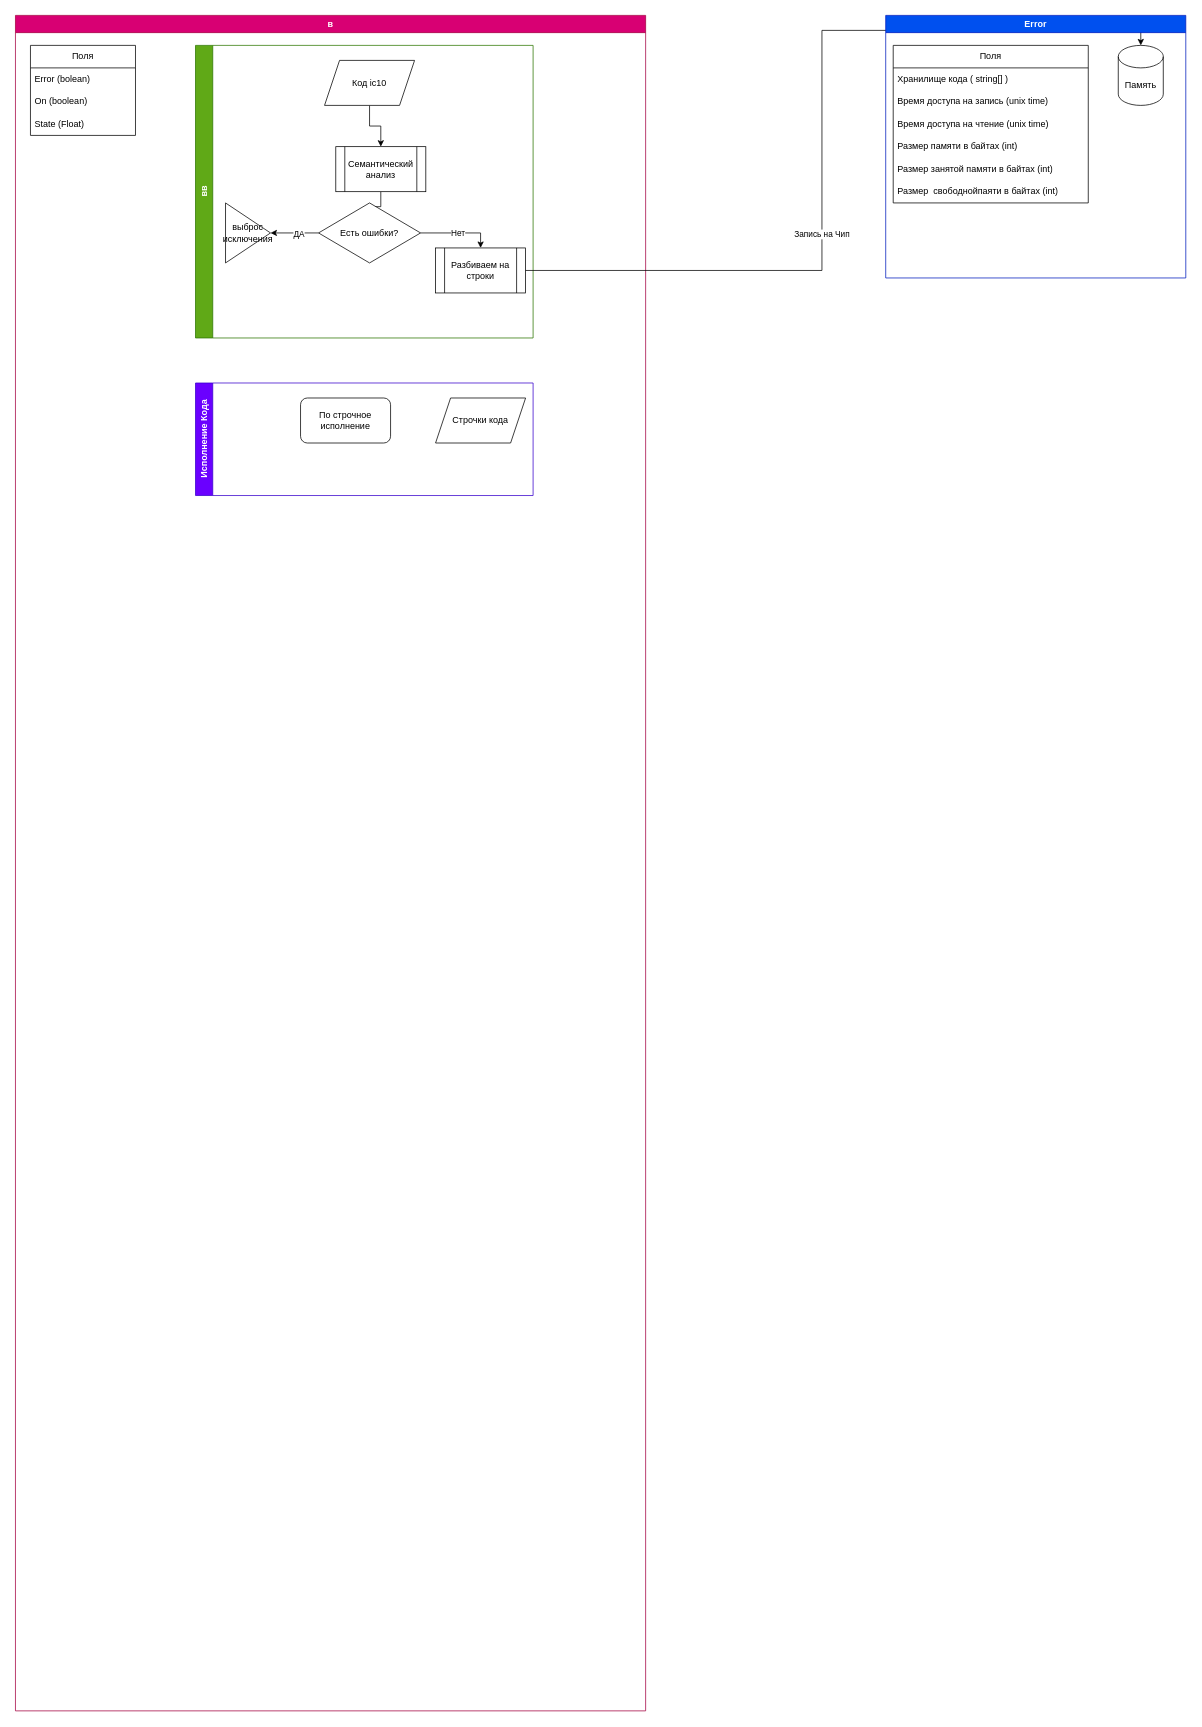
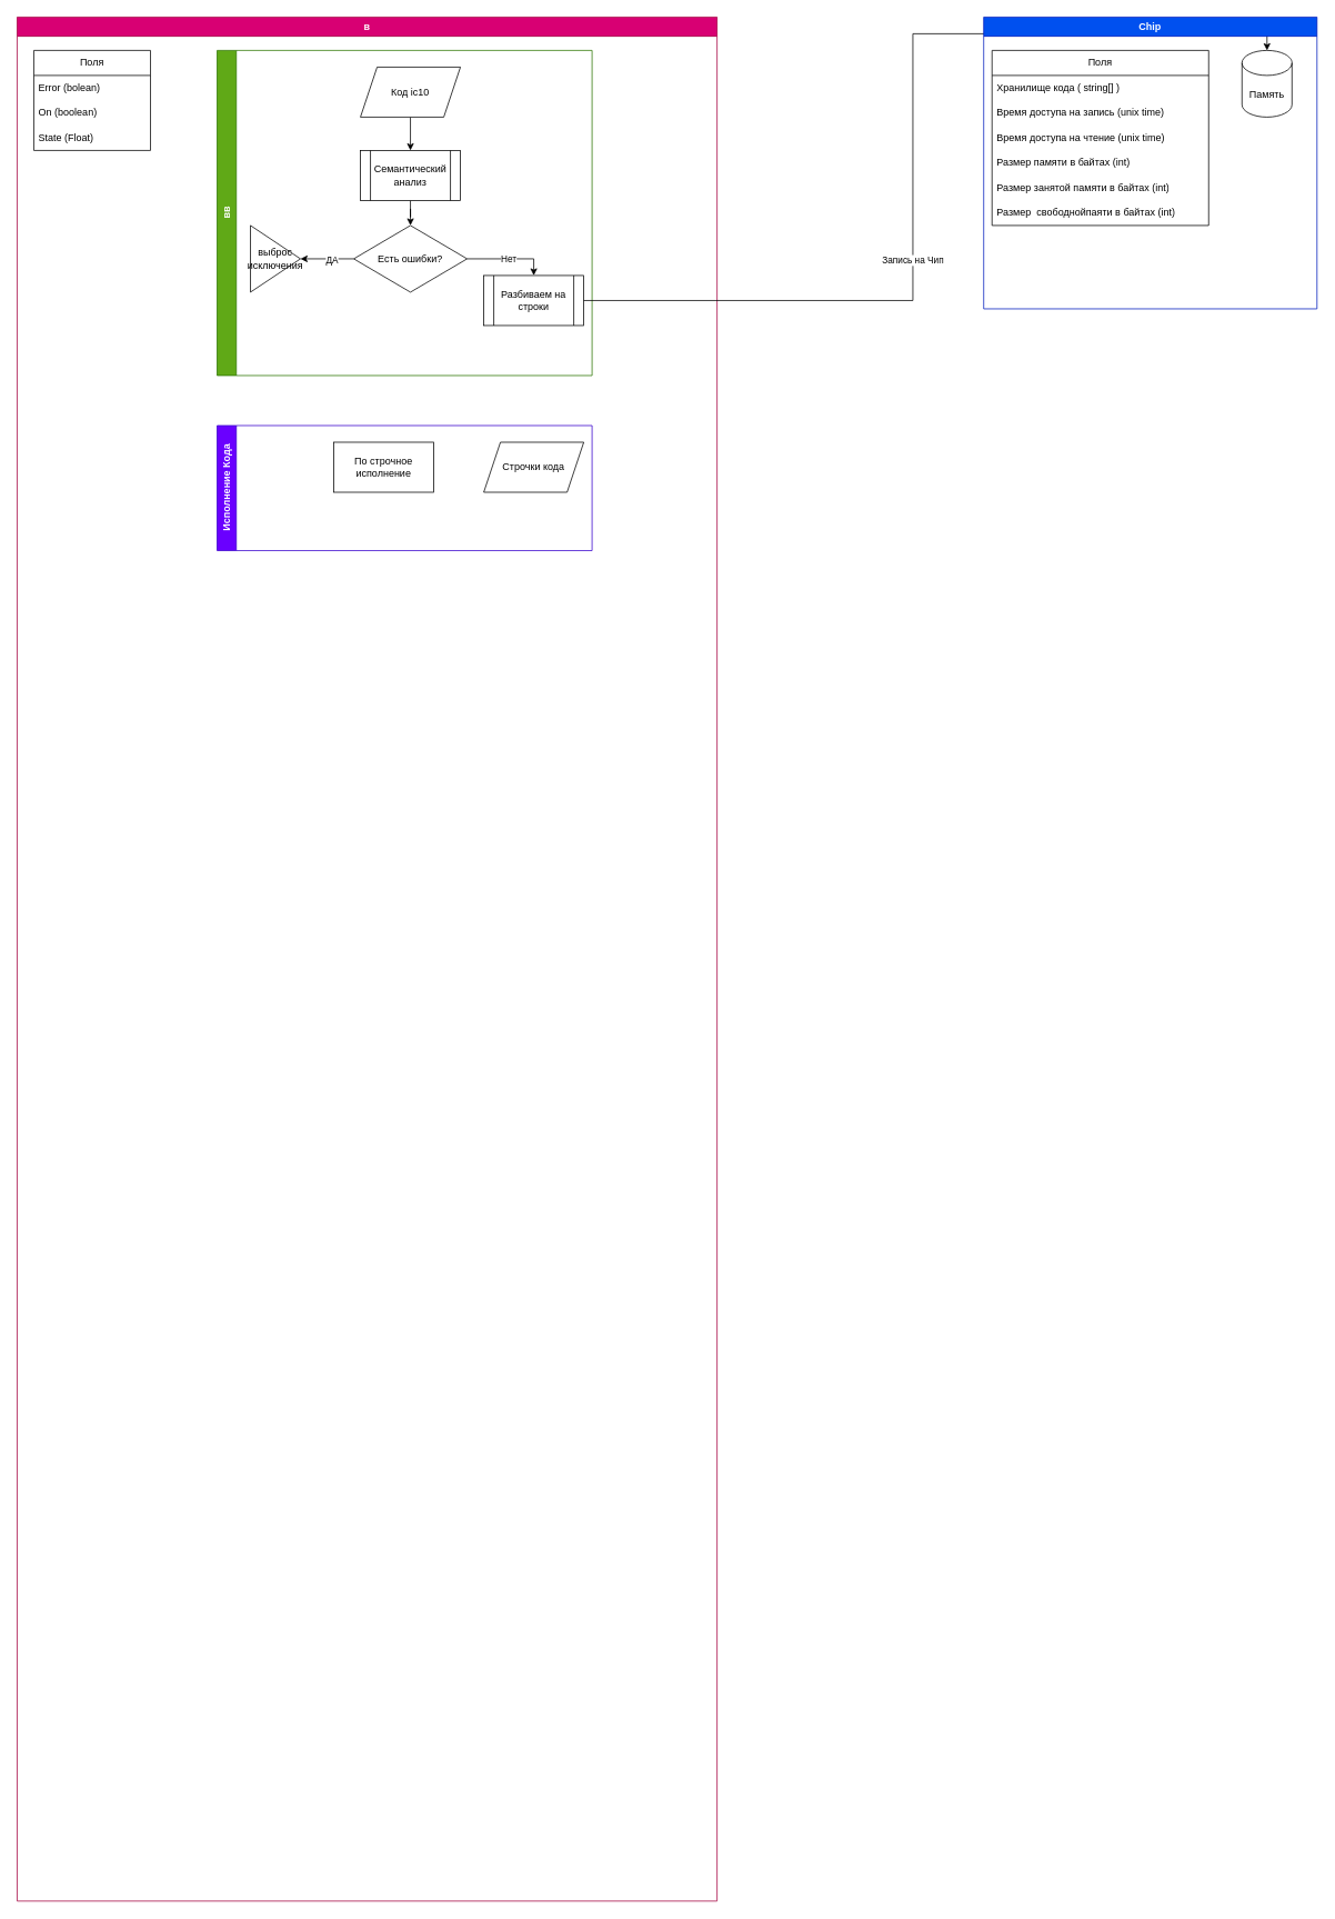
- <mxCell id="24" value="Error" style="swimlane;whiteSpace=wrap;html=1;fillColor=#0050ef;fontColor=#ffffff;strokeColor=#001DBC;" parent="1" vertex="1"><mxGeometry x="1180" y="20" width="400" height="350" as="geometry" /></mxCell>
+ <mxCell id="24" value="Chip" style="swimlane;whiteSpace=wrap;html=1;fillColor=#0050ef;fontColor=#ffffff;strokeColor=#001DBC;" parent="1" vertex="1"><mxGeometry x="1180" y="20" width="400" height="350" as="geometry" /></mxCell>
- <mxCell id="11" value="Семантический анализ" style="shape=process;whiteSpace=wrap;html=1;backgroundOutline=1;" parent="7" vertex="1"><mxGeometry x="187" y="135" width="120" height="60" as="geometry" /></mxCell>
+ <mxCell id="11" value="Семантический анализ" style="shape=process;whiteSpace=wrap;html=1;backgroundOutline=1;" parent="7" vertex="1"><mxGeometry x="172.0" y="120" width="120" height="60" as="geometry" /></mxCell>
- <mxCell id="21" value="По строчное исполнение" style="whiteSpace=wrap;html=1;rounded=1;" vertex="1" parent="19"><mxGeometry x="140" y="20" width="120" height="60" as="geometry" /></mxCell>
+ <mxCell id="21" value="По строчное исполнение" style="whiteSpace=wrap;html=1;" vertex="1" parent="19"><mxGeometry x="140" y="20" width="120" height="60" as="geometry" /></mxCell>
